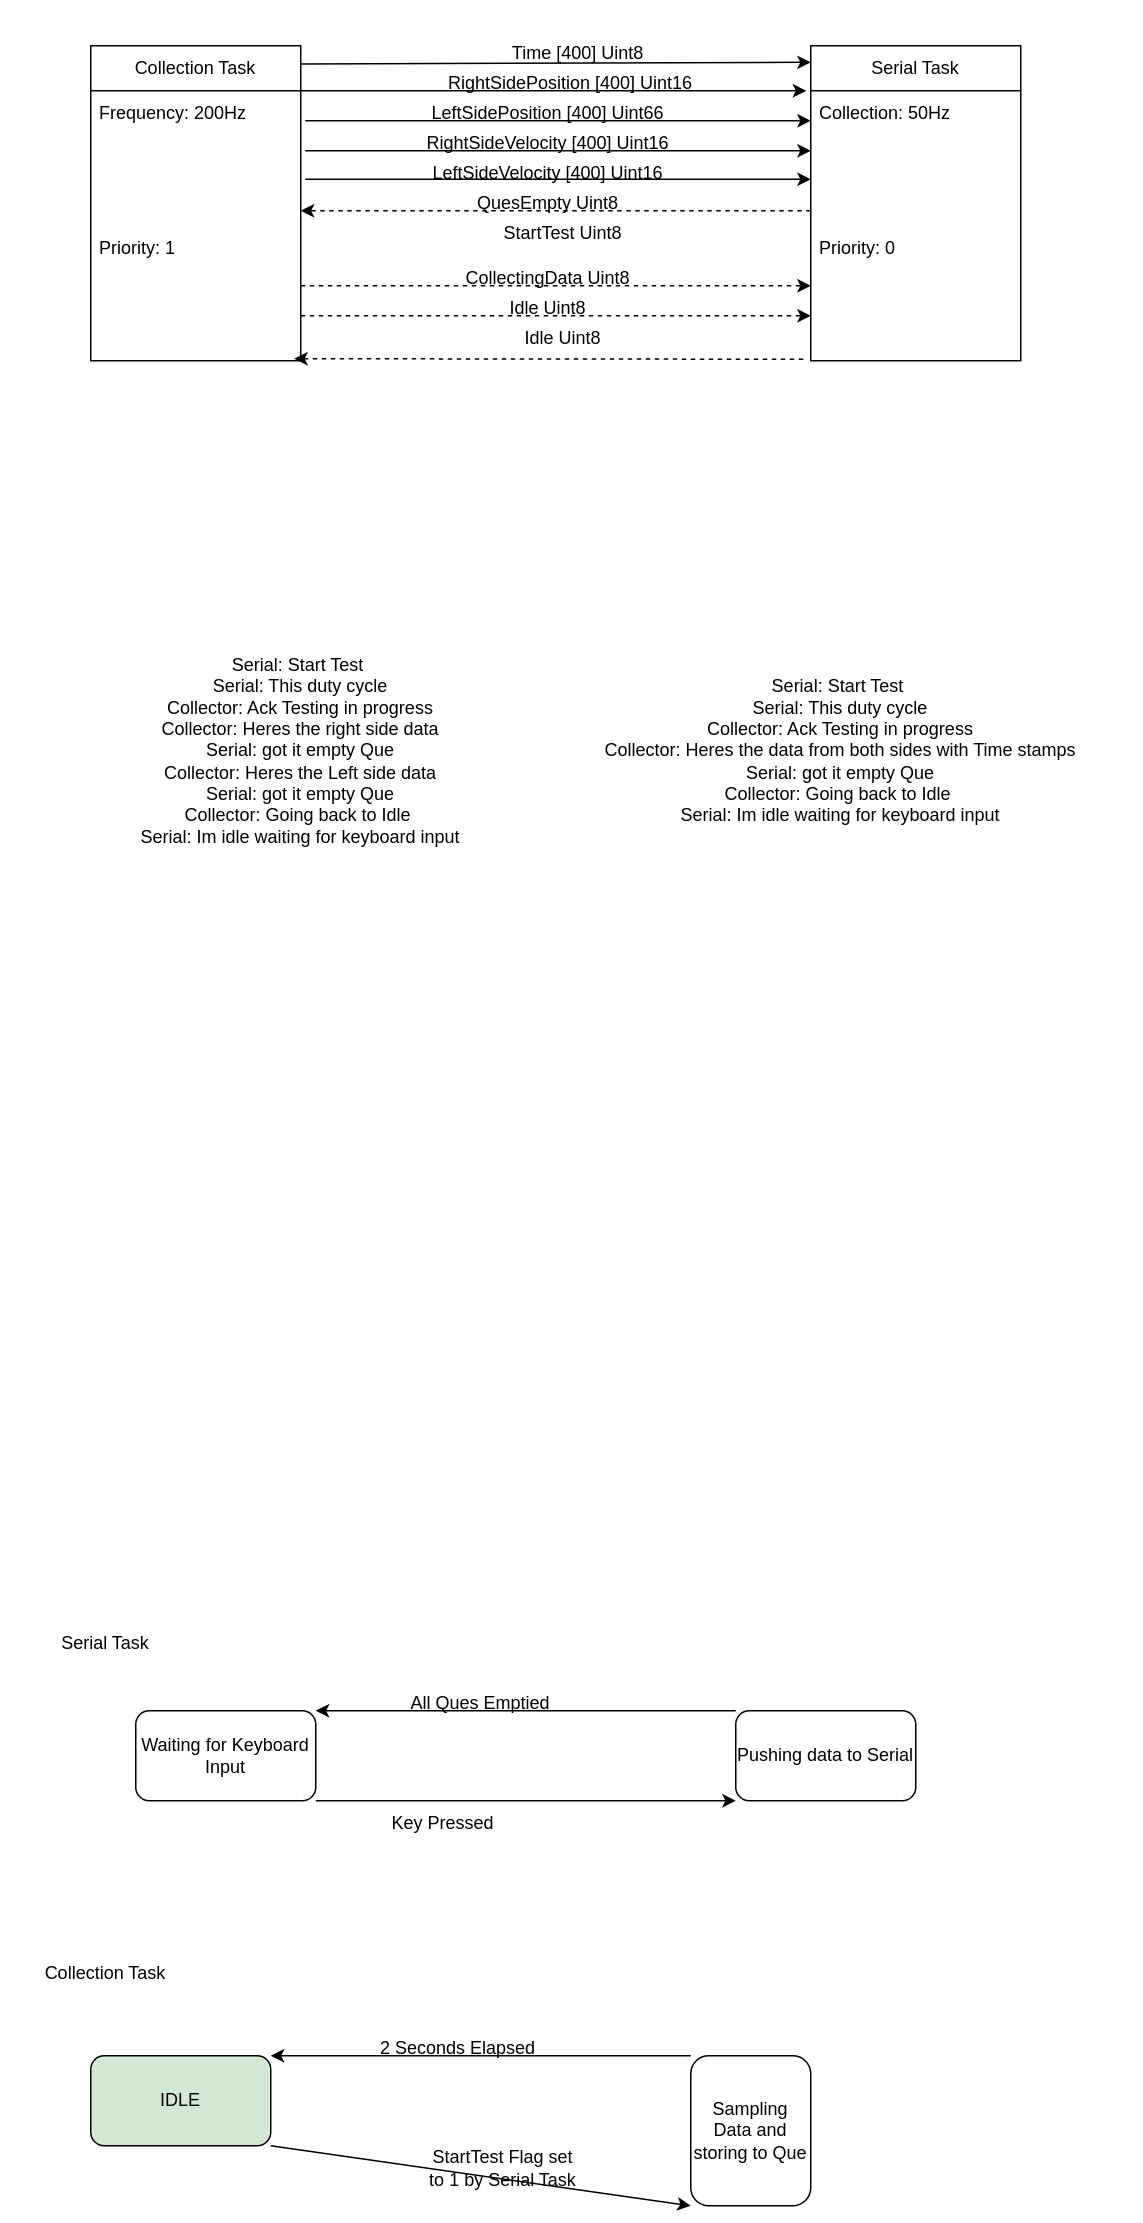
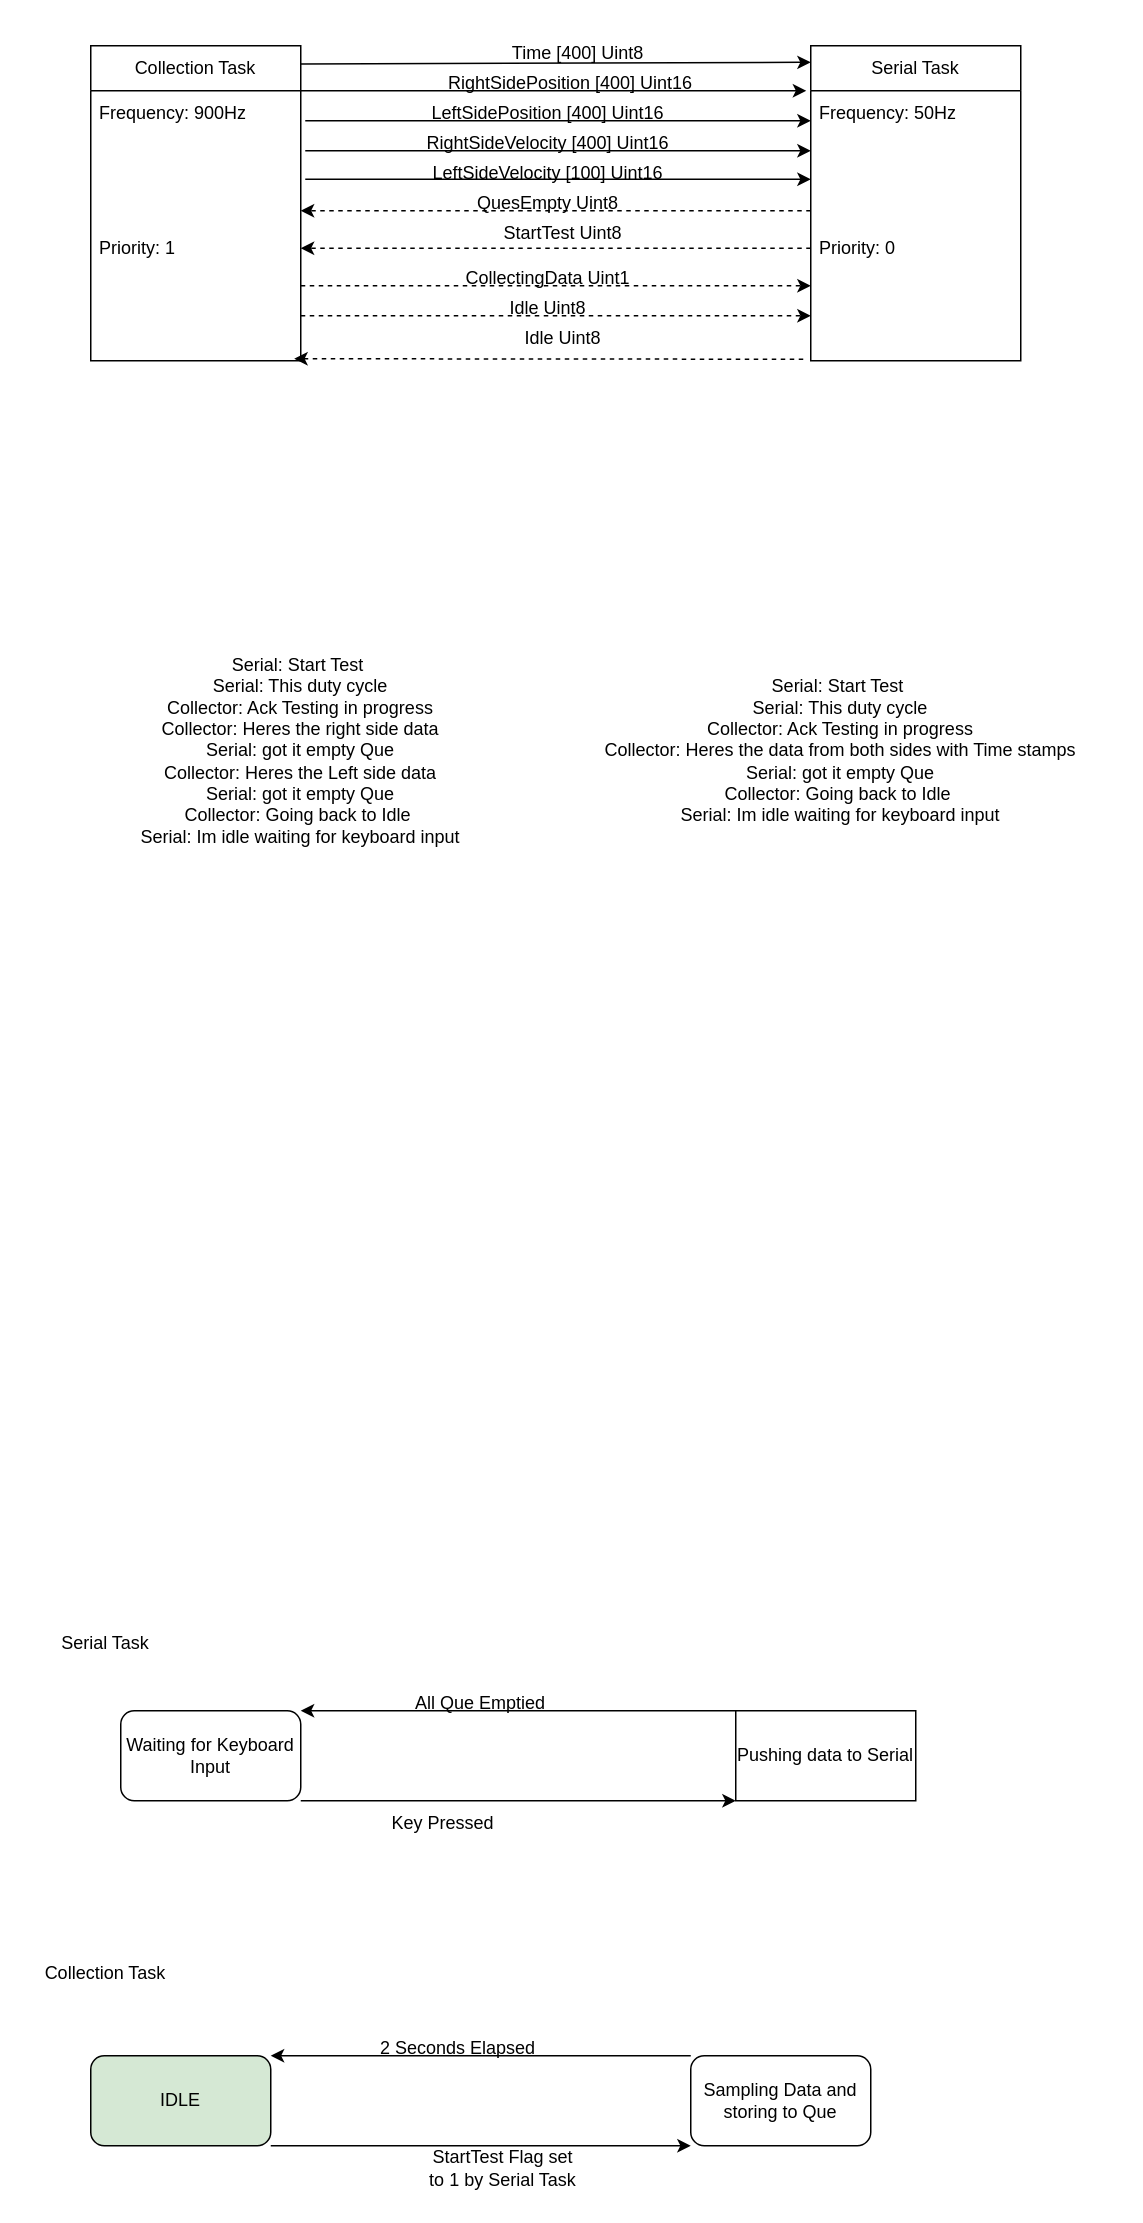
- <mxCell id="3" value="Frequency: 200Hz&amp;nbsp;" style="text;strokeColor=none;fillColor=none;align=left;verticalAlign=middle;spacingLeft=4;spacingRight=4;overflow=hidden;points=[[0,0.5],[1,0.5]];portConstraint=eastwest;rotatable=0;whiteSpace=wrap;html=1;" vertex="1" parent="2"><mxGeometry y="30" width="140" height="30" as="geometry" /></mxCell>
+ <mxCell id="3" value="Frequency: 900Hz&amp;nbsp;" style="text;strokeColor=none;fillColor=none;align=left;verticalAlign=middle;spacingLeft=4;spacingRight=4;overflow=hidden;points=[[0,0.5],[1,0.5]];portConstraint=eastwest;rotatable=0;whiteSpace=wrap;html=1;" vertex="1" parent="2"><mxGeometry y="30" width="140" height="30" as="geometry" /></mxCell>
- <mxCell id="17" value="LeftSidePosition [400]&amp;nbsp;Uint66" style="text;html=1;align=center;verticalAlign=middle;whiteSpace=wrap;rounded=0;" vertex="1" parent="1"><mxGeometry x="270" y="60" width="190" height="30" as="geometry" /></mxCell>
+ <mxCell id="17" value="LeftSidePosition [400]&amp;nbsp;Uint16" style="text;html=1;align=center;verticalAlign=middle;whiteSpace=wrap;rounded=0;" vertex="1" parent="1"><mxGeometry x="270" y="60" width="190" height="30" as="geometry" /></mxCell>
- <mxCell id="6" value="Collection: 50Hz&amp;nbsp;" style="text;strokeColor=none;fillColor=none;align=left;verticalAlign=middle;spacingLeft=4;spacingRight=4;overflow=hidden;points=[[0,0.5],[1,0.5]];portConstraint=eastwest;rotatable=0;whiteSpace=wrap;html=1;" vertex="1" parent="5"><mxGeometry y="30" width="140" height="30" as="geometry" /></mxCell>
+ <mxCell id="6" value="Frequency: 50Hz&amp;nbsp;" style="text;strokeColor=none;fillColor=none;align=left;verticalAlign=middle;spacingLeft=4;spacingRight=4;overflow=hidden;points=[[0,0.5],[1,0.5]];portConstraint=eastwest;rotatable=0;whiteSpace=wrap;html=1;" vertex="1" parent="5"><mxGeometry y="30" width="140" height="30" as="geometry" /></mxCell>
- <mxCell id="18" value="LeftSideVelocity [400]&amp;nbsp;Uint16" style="text;html=1;align=center;verticalAlign=middle;whiteSpace=wrap;rounded=0;" vertex="1" parent="1"><mxGeometry x="280" y="100" width="170" height="30" as="geometry" /></mxCell>
+ <mxCell id="18" value="LeftSideVelocity [100]&amp;nbsp;Uint16" style="text;html=1;align=center;verticalAlign=middle;whiteSpace=wrap;rounded=0;" vertex="1" parent="1"><mxGeometry x="280" y="100" width="170" height="30" as="geometry" /></mxCell>
+ <mxCell id="24" value="" style="endArrow=classic;html=1;rounded=0;dashed=1;entryX=1;entryY=0.5;entryDx=0;entryDy=0;exitX=0;exitY=0.5;exitDx=0;exitDy=0;" edge="1" parent="1" source="7" target="4"><mxGeometry width="50" height="50" relative="1" as="geometry"><mxPoint x="530" y="165" as="sourcePoint" /><mxPoint x="220" y="160" as="targetPoint" /></mxGeometry></mxCell>
- <mxCell id="23" value="CollectingData Uint8" style="text;html=1;align=center;verticalAlign=middle;whiteSpace=wrap;rounded=0;" vertex="1" parent="1"><mxGeometry x="300" y="170" width="130" height="30" as="geometry" /></mxCell>
+ <mxCell id="23" value="CollectingData Uint1" style="text;html=1;align=center;verticalAlign=middle;whiteSpace=wrap;rounded=0;" vertex="1" parent="1"><mxGeometry x="300" y="170" width="130" height="30" as="geometry" /></mxCell>
- <mxCell id="37" value="All Ques Emptied" style="text;html=1;align=center;verticalAlign=middle;whiteSpace=wrap;rounded=0;" vertex="1" parent="1"><mxGeometry x="270" y="1120" width="100" height="30" as="geometry" /></mxCell>
+ <mxCell id="37" value="All Que Emptied" style="text;html=1;align=center;verticalAlign=middle;whiteSpace=wrap;rounded=0;" vertex="1" parent="1"><mxGeometry x="270" y="1120" width="100" height="30" as="geometry" /></mxCell>
- <mxCell id="32" value="Waiting for Keyboard Input" style="rounded=1;whiteSpace=wrap;html=1;" vertex="1" parent="1"><mxGeometry x="90" y="1140" width="120" height="60" as="geometry" /></mxCell>
+ <mxCell id="32" value="Waiting for Keyboard Input" style="rounded=1;whiteSpace=wrap;html=1;" vertex="1" parent="1"><mxGeometry x="80" y="1140" width="120" height="60" as="geometry" /></mxCell>
- <mxCell id="33" value="Pushing data to Serial" style="rounded=1;whiteSpace=wrap;html=1;" vertex="1" parent="1"><mxGeometry x="490" y="1140" width="120" height="60" as="geometry" /></mxCell>
+ <mxCell id="33" value="Pushing data to Serial" style="whiteSpace=wrap;html=1;rounded=0;" vertex="1" parent="1"><mxGeometry x="490" y="1140" width="120" height="60" as="geometry" /></mxCell>
- <mxCell id="39" value="Sampling Data and storing to Que" style="rounded=1;whiteSpace=wrap;html=1;" vertex="1" parent="1"><mxGeometry x="460" y="1370" width="80" height="100" as="geometry" /></mxCell>
+ <mxCell id="39" value="Sampling Data and storing to Que" style="rounded=1;whiteSpace=wrap;html=1;" vertex="1" parent="1"><mxGeometry x="460" y="1370" width="120" height="60" as="geometry" /></mxCell>
